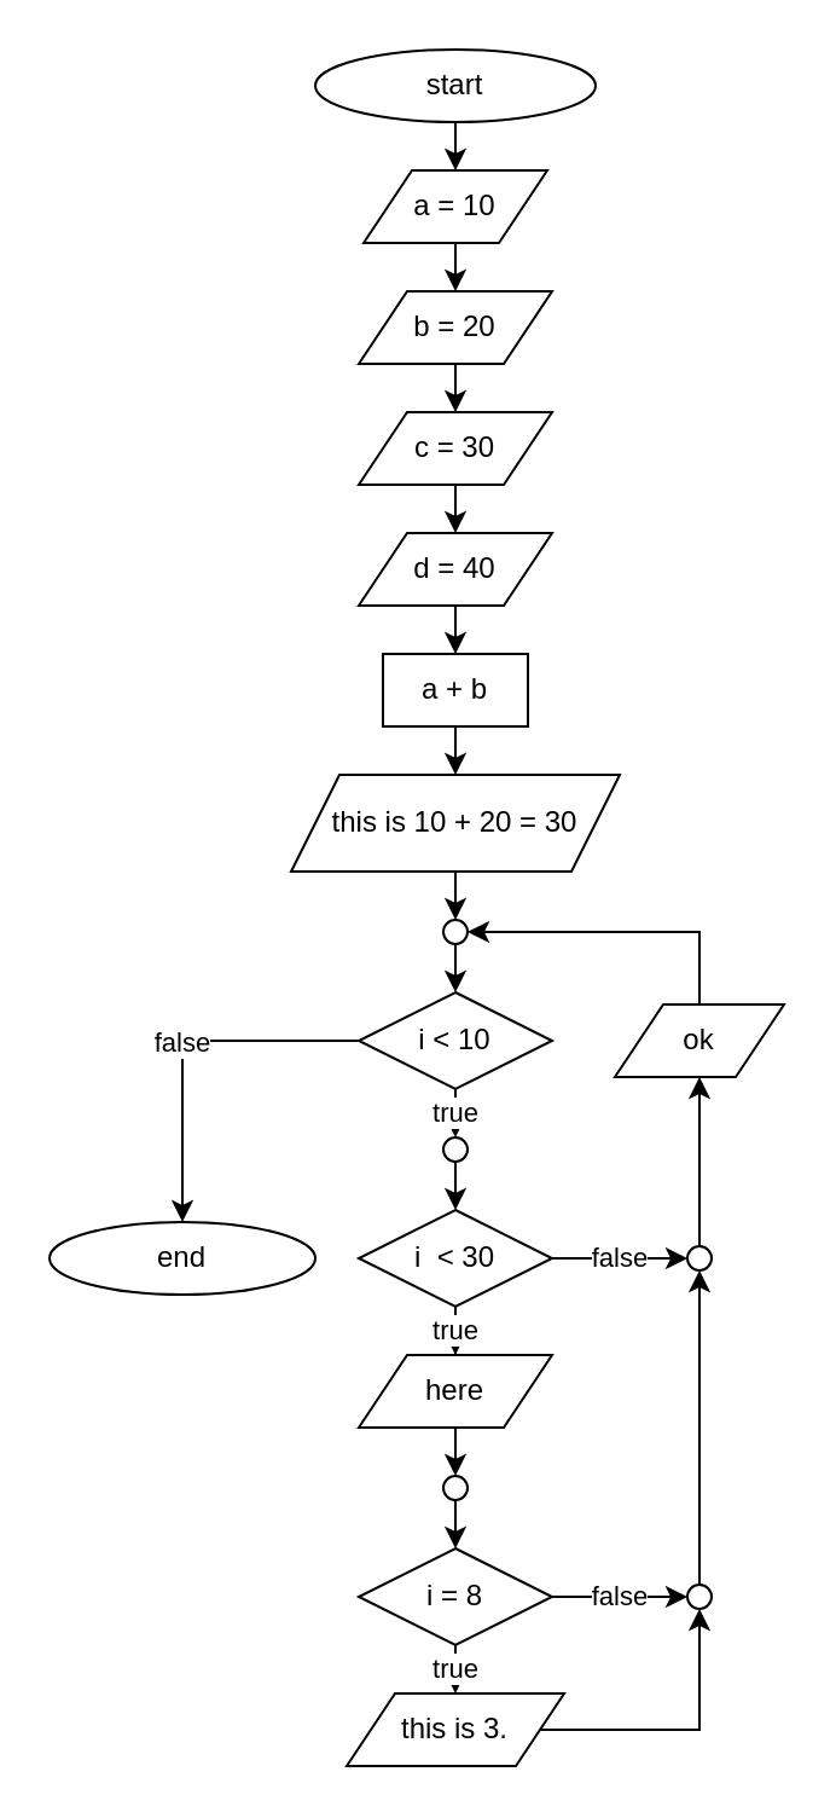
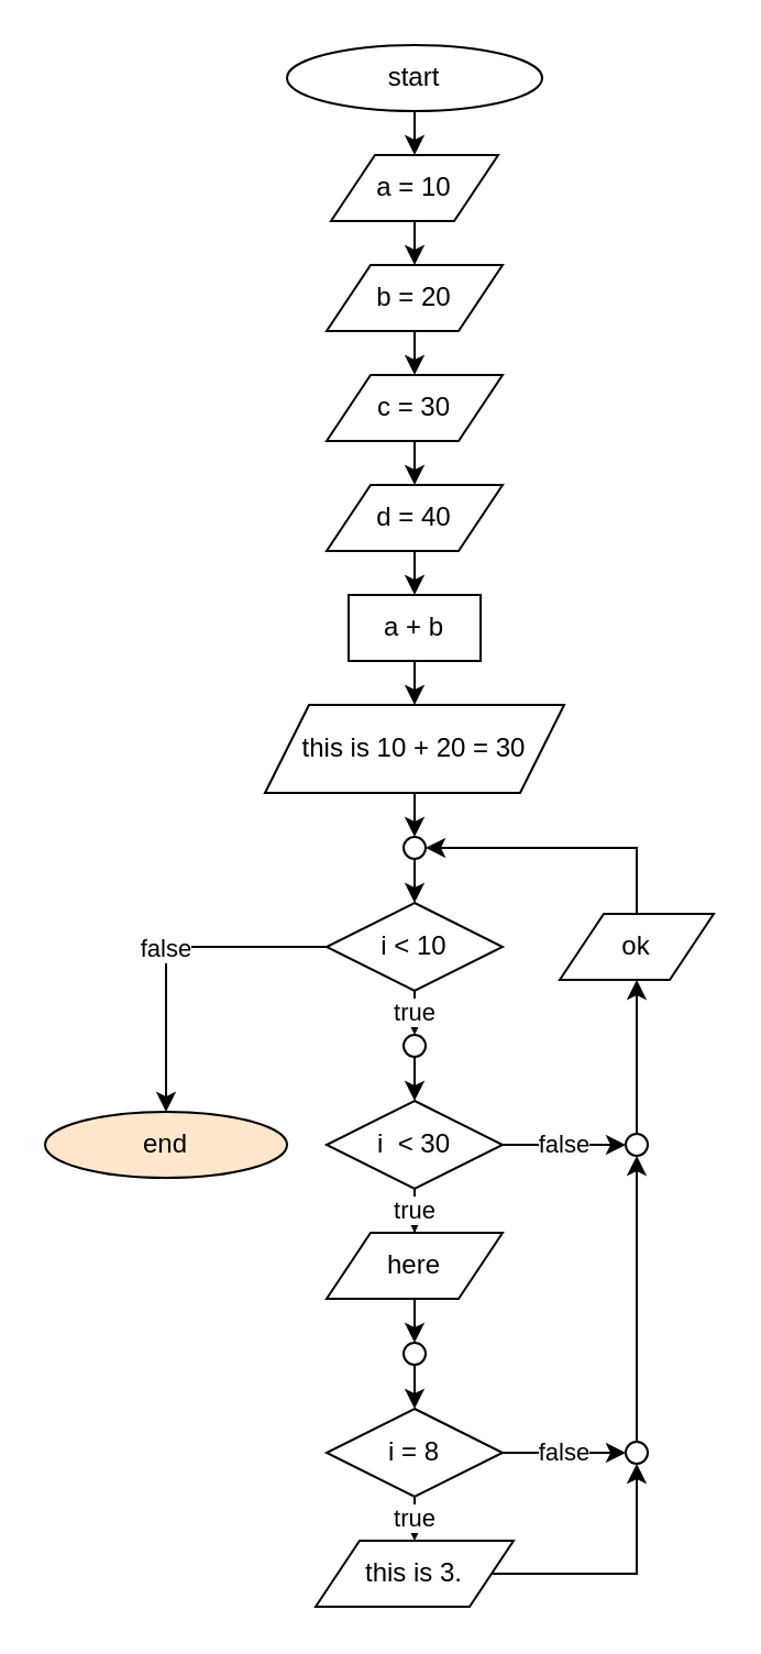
- <mxCell id="41" value="end" style="ellipse;whiteSpace=wrap;html=1;" vertex="1" parent="1"><mxGeometry x="20" y="505" width="110" height="30" as="geometry" /></mxCell>
+ <mxCell id="41" value="end" style="ellipse;whiteSpace=wrap;html=1;fillColor=#ffe6cc;" vertex="1" parent="1"><mxGeometry x="20" y="505" width="110" height="30" as="geometry" /></mxCell>
